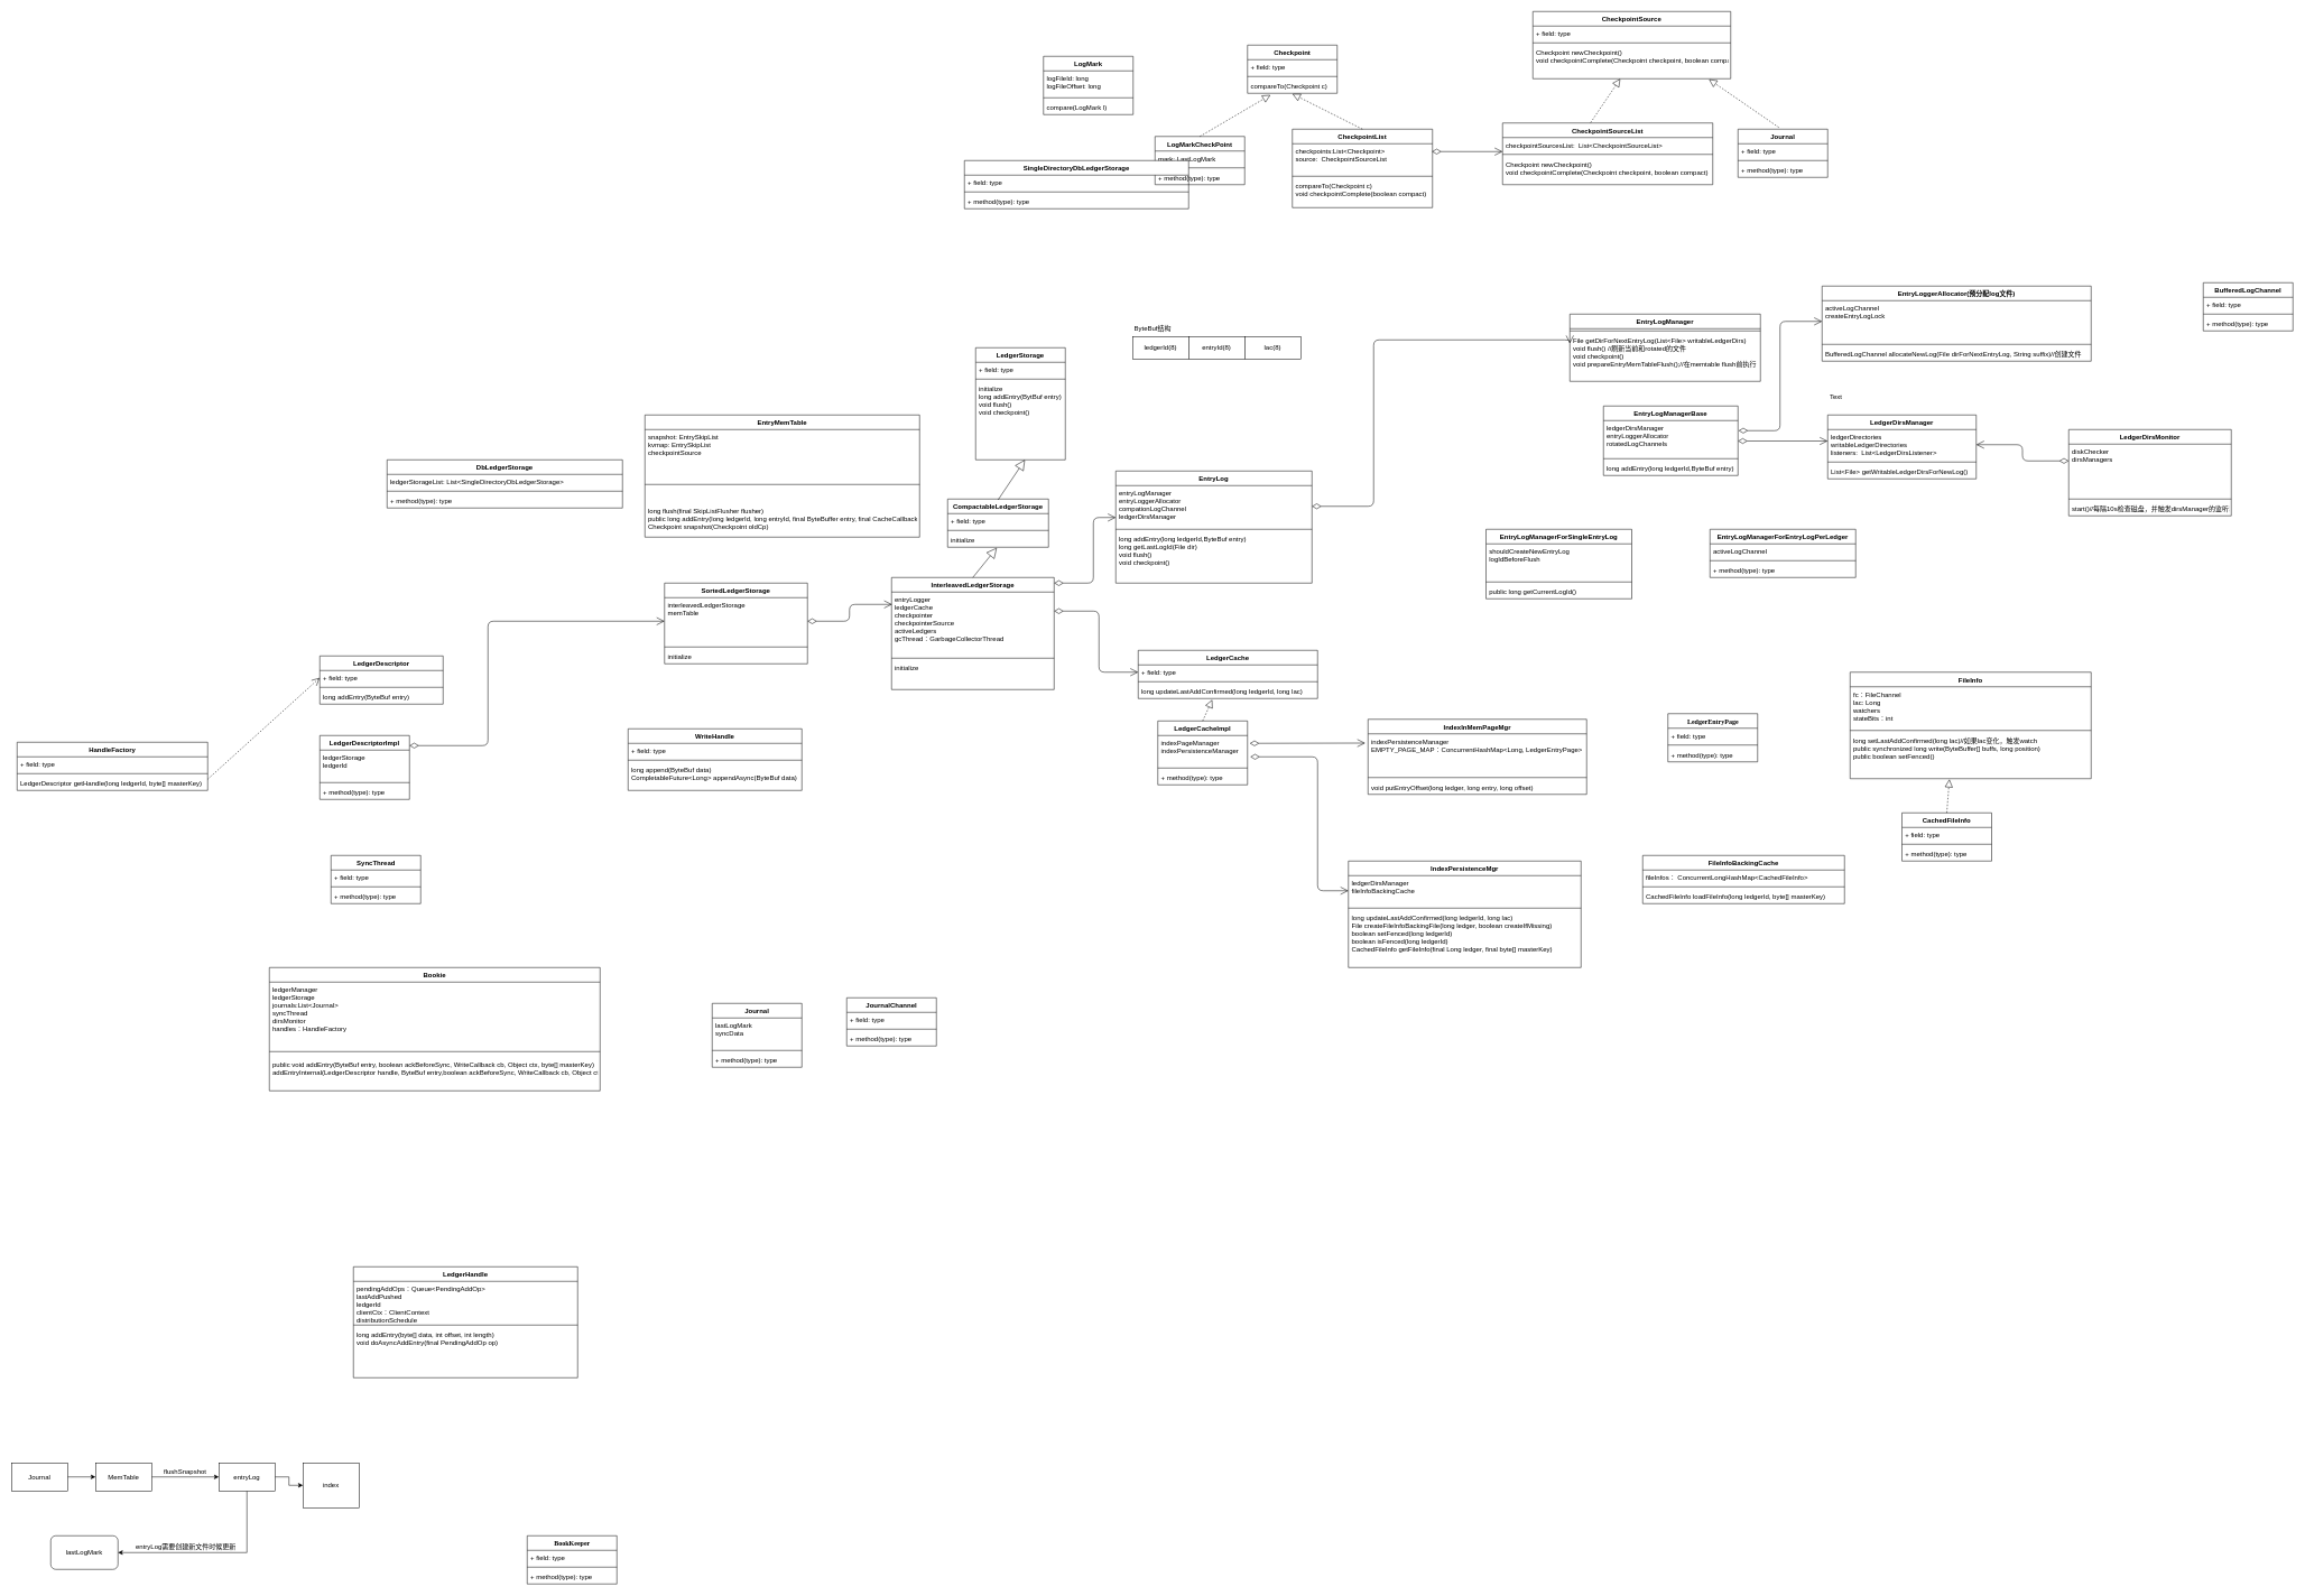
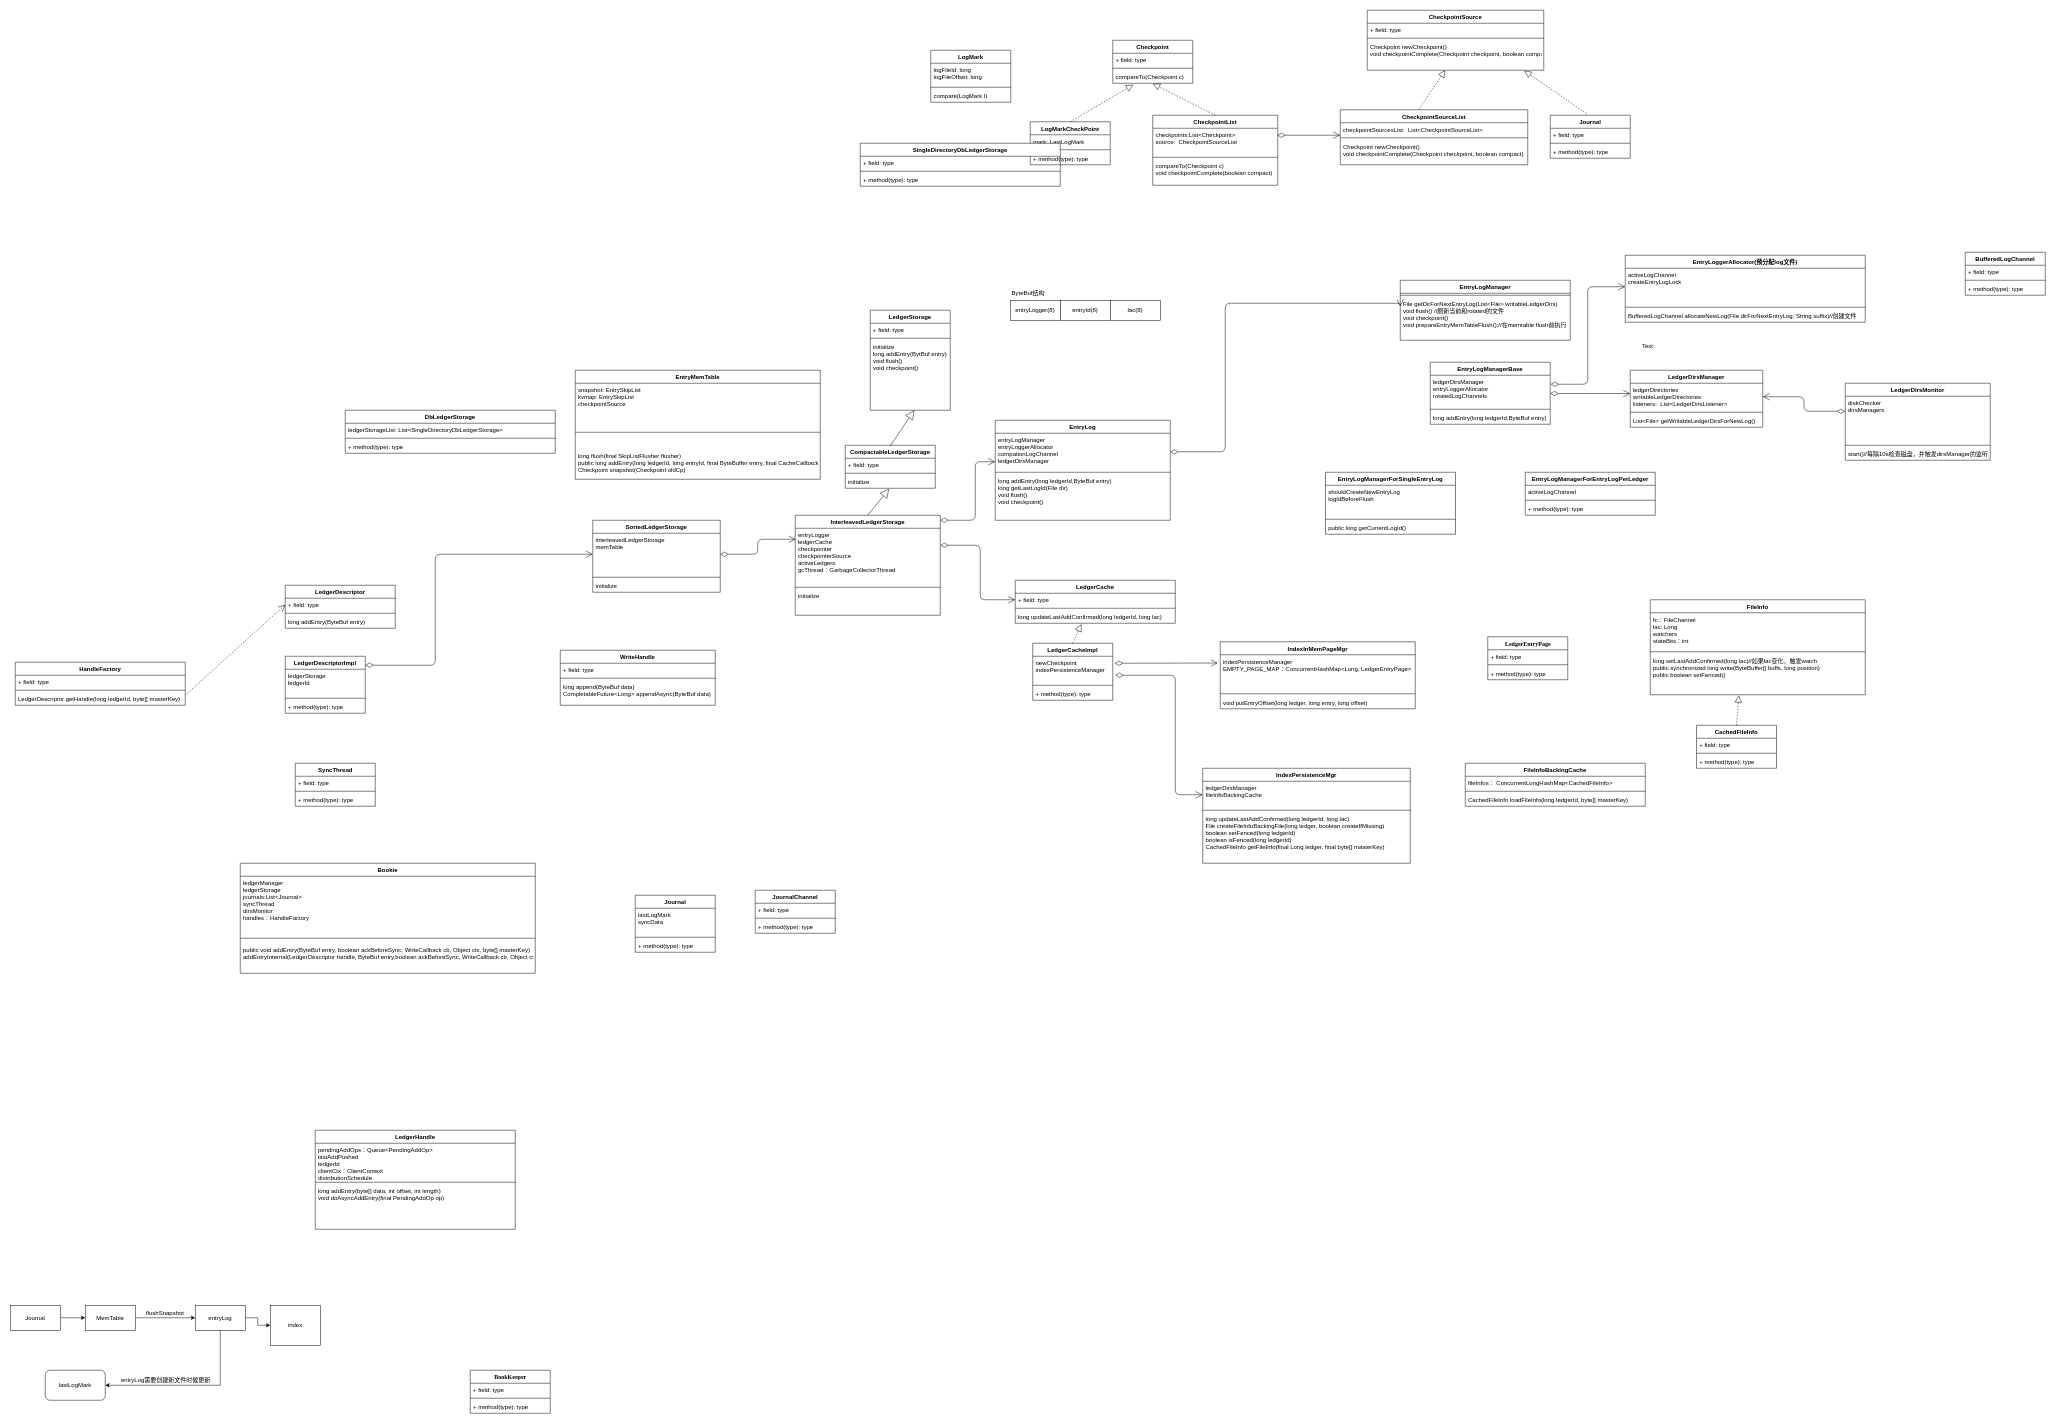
- <mxCell id="24" value="ledgerId(8)" style="rounded=0;whiteSpace=wrap;html=1;" vertex="1" parent="1"><mxGeometry x="2020" y="600" width="100" height="40" as="geometry" /></mxCell>
+ <mxCell id="24" value="entryLogger(8)" style="rounded=0;whiteSpace=wrap;html=1;" vertex="1" parent="1"><mxGeometry x="2020" y="600" width="100" height="40" as="geometry" /></mxCell>
- <mxCell id="96" value="Text" style="text;html=1;resizable=0;points=[];autosize=1;align=left;verticalAlign=top;spacingTop=-4;" vertex="1" parent="1"><mxGeometry x="3262" y="697" width="40" height="20" as="geometry" /></mxCell>
+ <mxCell id="96" value="Text" style="text;html=1;resizable=0;points=[];autosize=1;align=left;verticalAlign=top;spacingTop=-4;" vertex="1" parent="1"><mxGeometry x="3282" y="682" width="40" height="20" as="geometry" /></mxCell>
- <mxCell id="141" value="indexPageManager&#10;indexPersistenceManager" style="text;strokeColor=none;fillColor=none;align=left;verticalAlign=top;spacingLeft=4;spacingRight=4;overflow=hidden;rotatable=0;points=[[0,0.5],[1,0.5]];portConstraint=eastwest;" vertex="1" parent="140"><mxGeometry y="26" width="160" height="54" as="geometry" /></mxCell>
+ <mxCell id="141" value="newCheckpoint&#10;indexPersistenceManager" style="text;strokeColor=none;fillColor=none;align=left;verticalAlign=top;spacingLeft=4;spacingRight=4;overflow=hidden;rotatable=0;points=[[0,0.5],[1,0.5]];portConstraint=eastwest;" vertex="1" parent="140"><mxGeometry y="26" width="160" height="54" as="geometry" /></mxCell>
